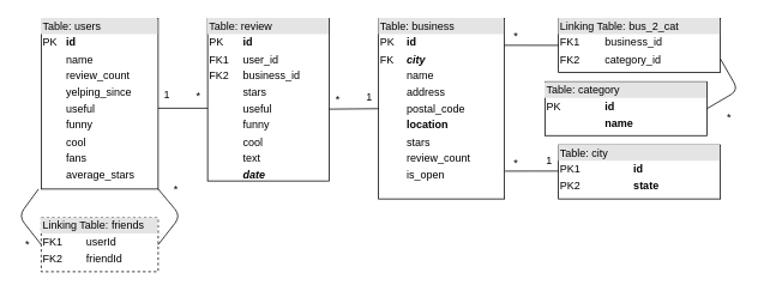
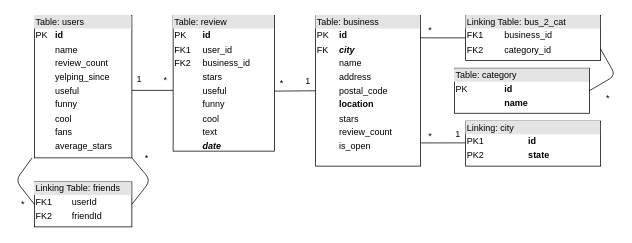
- <mxCell id="7" value="&lt;div style=&quot;box-sizing: border-box ; width: 100% ; background: #e4e4e4 ; padding: 2px&quot;&gt;Table: city&lt;/div&gt;&lt;table style=&quot;width: 100% ; font-size: 1em&quot; cellpadding=&quot;2&quot; cellspacing=&quot;0&quot;&gt;&lt;tbody&gt;&lt;tr&gt;&lt;td&gt;PK1&lt;/td&gt;&lt;td&gt;&lt;b&gt;id&lt;/b&gt;&lt;/td&gt;&lt;/tr&gt;&lt;tr&gt;&lt;td&gt;PK2&lt;/td&gt;&lt;td&gt;&lt;b&gt;state&lt;/b&gt;&lt;/td&gt;&lt;/tr&gt;&lt;tr&gt;&lt;td&gt;&lt;/td&gt;&lt;td&gt;&lt;br&gt;&lt;/td&gt;&lt;/tr&gt;&lt;/tbody&gt;&lt;/table&gt;" style="verticalAlign=top;align=left;overflow=fill;html=1;" parent="1" vertex="1"><mxGeometry x="620" y="161" width="180" height="60" as="geometry" /></mxCell>
+ <mxCell id="7" value="&lt;div style=&quot;box-sizing: border-box ; width: 100% ; background: #e4e4e4 ; padding: 2px&quot;&gt;Linking: city&lt;/div&gt;&lt;table style=&quot;width: 100% ; font-size: 1em&quot; cellpadding=&quot;2&quot; cellspacing=&quot;0&quot;&gt;&lt;tbody&gt;&lt;tr&gt;&lt;td&gt;PK1&lt;/td&gt;&lt;td&gt;&lt;b&gt;id&lt;/b&gt;&lt;/td&gt;&lt;/tr&gt;&lt;tr&gt;&lt;td&gt;PK2&lt;/td&gt;&lt;td&gt;&lt;b&gt;state&lt;/b&gt;&lt;/td&gt;&lt;/tr&gt;&lt;tr&gt;&lt;td&gt;&lt;/td&gt;&lt;td&gt;&lt;br&gt;&lt;/td&gt;&lt;/tr&gt;&lt;/tbody&gt;&lt;/table&gt;" style="verticalAlign=top;align=left;overflow=fill;html=1;" parent="1" vertex="1"><mxGeometry x="620" y="161" width="180" height="60" as="geometry" /></mxCell>
- <mxCell id="5" value="&lt;div style=&quot;box-sizing: border-box ; width: 100% ; background: #e4e4e4 ; padding: 2px&quot;&gt;Linking Table: friends&lt;/div&gt;&lt;table style=&quot;width: 100% ; font-size: 1em&quot; cellpadding=&quot;2&quot; cellspacing=&quot;0&quot;&gt;&lt;tbody&gt;&lt;tr&gt;&lt;td&gt;FK1&lt;/td&gt;&lt;td&gt;userId&lt;/td&gt;&lt;/tr&gt;&lt;tr&gt;&lt;td&gt;FK2&lt;/td&gt;&lt;td&gt;friendId&lt;/td&gt;&lt;/tr&gt;&lt;/tbody&gt;&lt;/table&gt;" style="verticalAlign=top;align=left;overflow=fill;html=1;dashed=1;" parent="1" vertex="1"><mxGeometry x="45" y="242" width="130" height="60" as="geometry" /></mxCell>
+ <mxCell id="5" value="&lt;div style=&quot;box-sizing: border-box ; width: 100% ; background: #e4e4e4 ; padding: 2px&quot;&gt;Linking Table: friends&lt;/div&gt;&lt;table style=&quot;width: 100% ; font-size: 1em&quot; cellpadding=&quot;2&quot; cellspacing=&quot;0&quot;&gt;&lt;tbody&gt;&lt;tr&gt;&lt;td&gt;FK1&lt;/td&gt;&lt;td&gt;userId&lt;/td&gt;&lt;/tr&gt;&lt;tr&gt;&lt;td&gt;FK2&lt;/td&gt;&lt;td&gt;friendId&lt;/td&gt;&lt;/tr&gt;&lt;/tbody&gt;&lt;/table&gt;" style="verticalAlign=top;align=left;overflow=fill;html=1;" parent="1" vertex="1"><mxGeometry x="45" y="242" width="130" height="60" as="geometry" /></mxCell>
